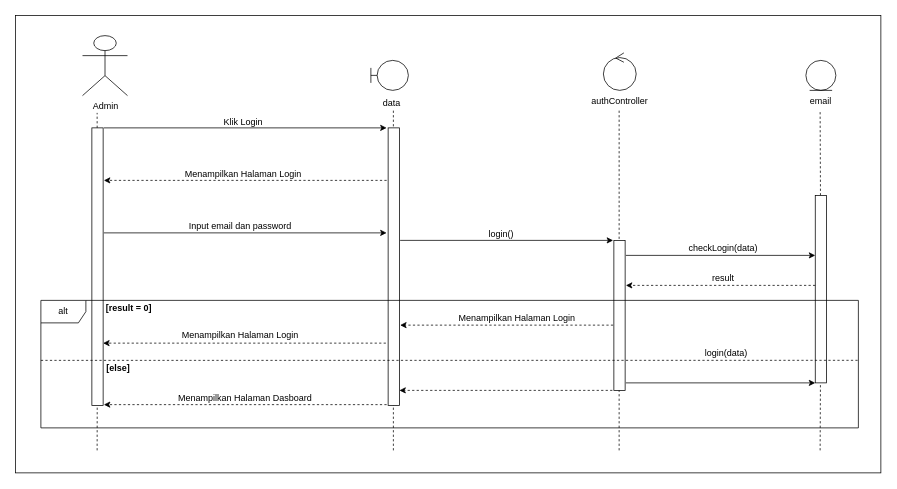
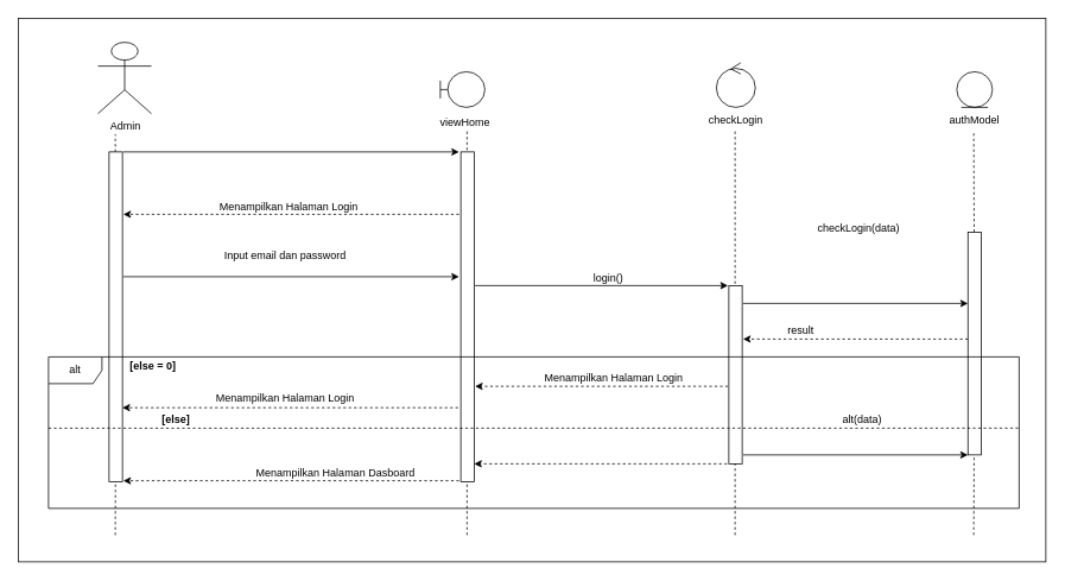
- <mxCell id="31" value="authController" style="text;html=1;strokeColor=none;fillColor=none;align=center;verticalAlign=middle;whiteSpace=wrap;rounded=0;" parent="1" vertex="1"><mxGeometry x="795.5" y="120" width="60" height="30" as="geometry" /></mxCell>
+ <mxCell id="31" value="checkLogin" style="text;html=1;strokeColor=none;fillColor=none;align=center;verticalAlign=middle;whiteSpace=wrap;rounded=0;" parent="1" vertex="1"><mxGeometry x="795.5" y="120" width="60" height="30" as="geometry" /></mxCell>
- <mxCell id="32" value="email" style="text;html=1;strokeColor=none;fillColor=none;align=center;verticalAlign=middle;whiteSpace=wrap;rounded=0;" parent="1" vertex="1"><mxGeometry x="1064" y="120" width="60" height="30" as="geometry" /></mxCell>
+ <mxCell id="32" value="authModel" style="text;html=1;strokeColor=none;fillColor=none;align=center;verticalAlign=middle;whiteSpace=wrap;rounded=0;" parent="1" vertex="1"><mxGeometry x="1064" y="120" width="60" height="30" as="geometry" /></mxCell>
- <mxCell id="30" value="data" style="text;html=1;strokeColor=none;fillColor=none;align=center;verticalAlign=middle;whiteSpace=wrap;rounded=0;" parent="1" vertex="1"><mxGeometry x="492" y="122" width="60" height="30" as="geometry" /></mxCell>
+ <mxCell id="30" value="viewHome" style="text;html=1;strokeColor=none;fillColor=none;align=center;verticalAlign=middle;whiteSpace=wrap;rounded=0;" parent="1" vertex="1"><mxGeometry x="492" y="122" width="60" height="30" as="geometry" /></mxCell>
- <mxCell id="33" value="Klik Login" style="text;html=1;strokeColor=none;fillColor=none;align=center;verticalAlign=middle;whiteSpace=wrap;rounded=0;" parent="1" vertex="1"><mxGeometry x="274" y="147" width="100" height="30" as="geometry" /></mxCell>
- <mxCell id="35" value="Input email dan password" style="text;html=1;strokeColor=none;fillColor=none;align=center;verticalAlign=middle;whiteSpace=wrap;rounded=0;" parent="1" vertex="1"><mxGeometry x="230" y="286" width="180" height="30" as="geometry" /></mxCell>
+ <mxCell id="35" value="Input email dan password" style="text;html=1;strokeColor=none;fillColor=none;align=center;verticalAlign=middle;whiteSpace=wrap;rounded=0;" parent="1" vertex="1"><mxGeometry x="230" y="271" width="180" height="30" as="geometry" /></mxCell>
- <mxCell id="36" value="login()" style="text;html=1;strokeColor=none;fillColor=none;align=center;verticalAlign=middle;whiteSpace=wrap;rounded=0;" parent="1" vertex="1"><mxGeometry x="618" y="297" width="100" height="30" as="geometry" /></mxCell>
+ <mxCell id="36" value="login()" style="text;html=1;strokeColor=none;fillColor=none;align=center;verticalAlign=middle;whiteSpace=wrap;rounded=0;" parent="1" vertex="1"><mxGeometry x="633" y="297" width="100" height="30" as="geometry" /></mxCell>
- <mxCell id="37" value="checkLogin(data)" style="text;html=1;strokeColor=none;fillColor=none;align=center;verticalAlign=middle;whiteSpace=wrap;rounded=0;" parent="1" vertex="1"><mxGeometry x="914" y="316" width="100" height="30" as="geometry" /></mxCell>
+ <mxCell id="37" value="checkLogin(data)" style="text;html=1;strokeColor=none;fillColor=none;align=center;verticalAlign=middle;whiteSpace=wrap;rounded=0;" parent="1" vertex="1"><mxGeometry x="914" y="241" width="100" height="30" as="geometry" /></mxCell>
- <mxCell id="38" value="result" style="text;html=1;strokeColor=none;fillColor=none;align=center;verticalAlign=middle;whiteSpace=wrap;rounded=0;" parent="1" vertex="1"><mxGeometry x="914" y="356" width="100" height="30" as="geometry" /></mxCell>
+ <mxCell id="38" value="result" style="text;html=1;strokeColor=none;fillColor=none;align=center;verticalAlign=middle;whiteSpace=wrap;rounded=0;" parent="1" vertex="1"><mxGeometry x="849" y="356" width="100" height="30" as="geometry" /></mxCell>
- <mxCell id="43" value="&lt;b&gt;[result = 0]&lt;/b&gt;" style="text;html=1;strokeColor=none;fillColor=none;align=center;verticalAlign=middle;whiteSpace=wrap;rounded=0;" parent="1" vertex="1"><mxGeometry x="64" y="396" width="215" height="30" as="geometry" /></mxCell>
+ <mxCell id="43" value="&lt;b&gt;[else = 0]&lt;/b&gt;" style="text;html=1;strokeColor=none;fillColor=none;align=center;verticalAlign=middle;whiteSpace=wrap;rounded=0;" parent="1" vertex="1"><mxGeometry x="64" y="396" width="215" height="30" as="geometry" /></mxCell>
- <mxCell id="42" value="login(data)" style="text;html=1;strokeColor=none;fillColor=none;align=center;verticalAlign=middle;whiteSpace=wrap;rounded=0;" parent="1" vertex="1"><mxGeometry x="918" y="455" width="100" height="30" as="geometry" /></mxCell>
+ <mxCell id="42" value="alt(data)" style="text;html=1;strokeColor=none;fillColor=none;align=center;verticalAlign=middle;whiteSpace=wrap;rounded=0;" parent="1" vertex="1"><mxGeometry x="918" y="455" width="100" height="30" as="geometry" /></mxCell>
- <mxCell id="44" value="&lt;b&gt;[else]&lt;/b&gt;" style="text;html=1;strokeColor=none;fillColor=none;align=center;verticalAlign=middle;whiteSpace=wrap;rounded=0;" parent="1" vertex="1"><mxGeometry x="140" y="475" width="35" height="30" as="geometry" /></mxCell>
+ <mxCell id="44" value="&lt;b&gt;[else]&lt;/b&gt;" style="text;html=1;strokeColor=none;fillColor=none;align=center;verticalAlign=middle;whiteSpace=wrap;rounded=0;" parent="1" vertex="1"><mxGeometry x="180" y="455" width="35" height="30" as="geometry" /></mxCell>
- <mxCell id="41" value="Menampilkan Halaman Dasboard" style="text;html=1;strokeColor=none;fillColor=none;align=center;verticalAlign=middle;whiteSpace=wrap;rounded=0;" parent="1" vertex="1"><mxGeometry x="229" y="515" width="195" height="30" as="geometry" /></mxCell>
+ <mxCell id="41" value="Menampilkan Halaman Dasboard" style="text;html=1;strokeColor=none;fillColor=none;align=center;verticalAlign=middle;whiteSpace=wrap;rounded=0;" parent="1" vertex="1"><mxGeometry x="279" y="515" width="195" height="30" as="geometry" /></mxCell>
